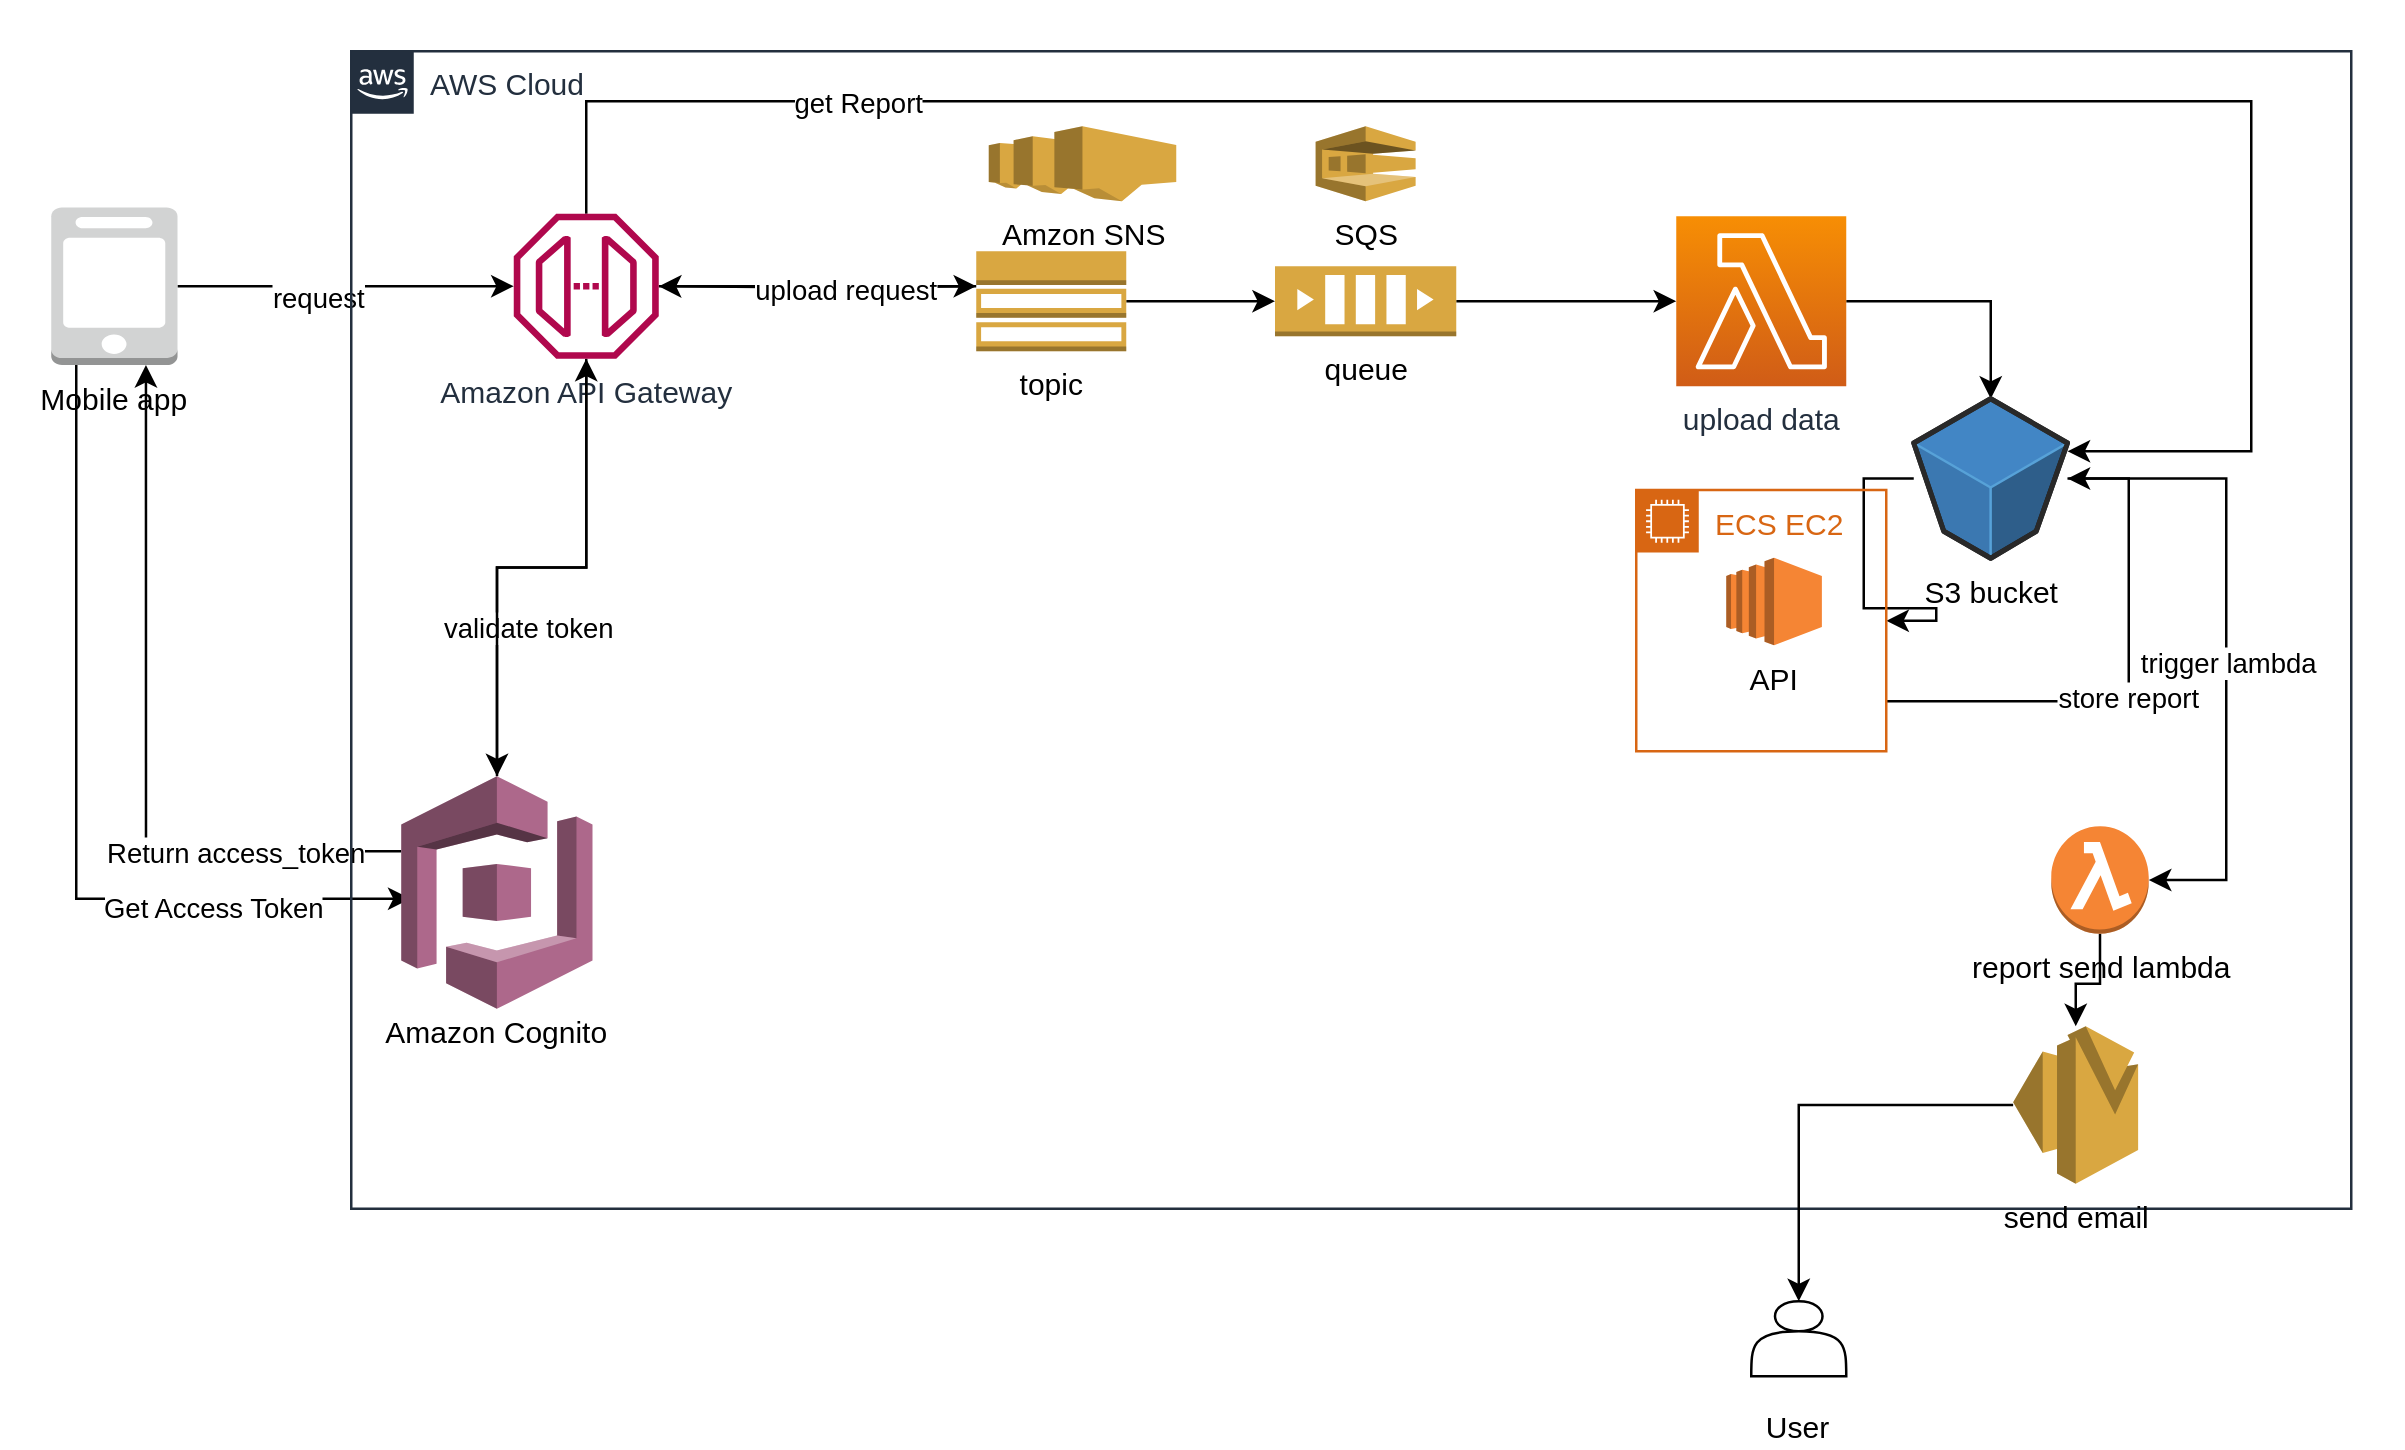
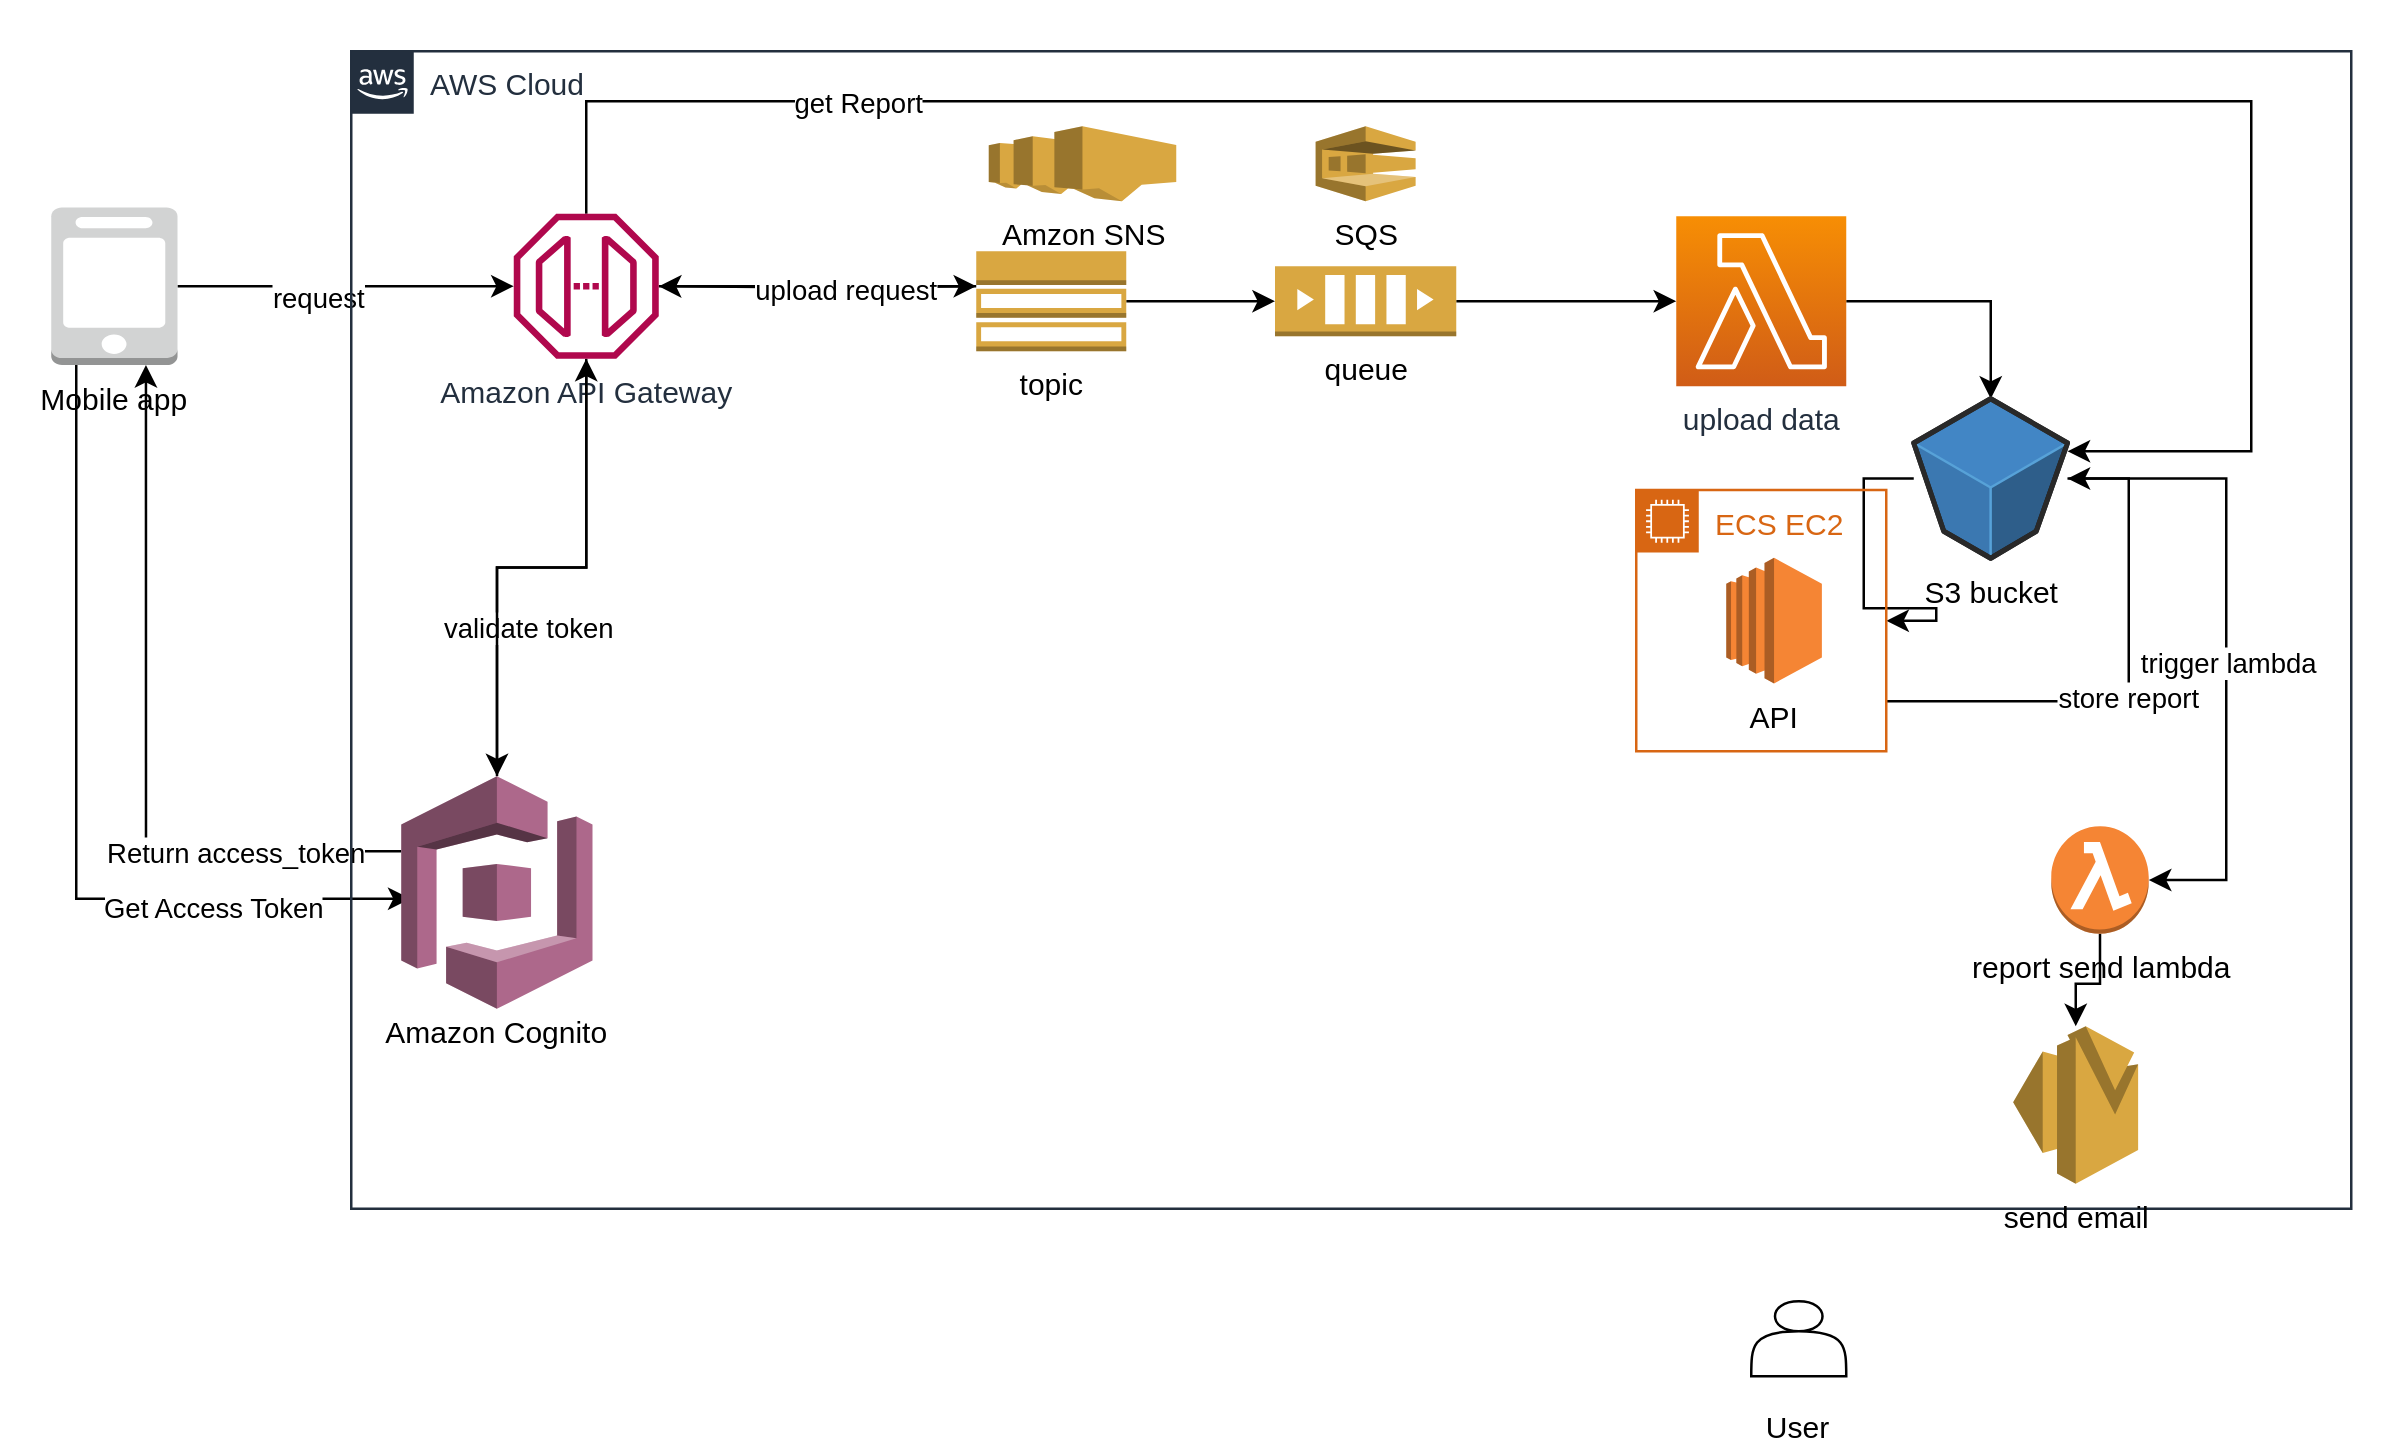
- <mxCell id="34" value="API" style="outlineConnect=0;dashed=0;verticalLabelPosition=bottom;verticalAlign=top;align=center;html=1;shape=mxgraph.aws3.ec2;fillColor=#F58534;gradientColor=none;" vertex="1" parent="33"><mxGeometry x="36" y="27.1" width="38.25" height="35" as="geometry" /></mxCell>
+ <mxCell id="34" value="API" style="outlineConnect=0;dashed=0;verticalLabelPosition=bottom;verticalAlign=top;align=center;html=1;shape=mxgraph.aws3.ec2;fillColor=#F58534;gradientColor=none;" vertex="1" parent="33"><mxGeometry x="36" y="27.1" width="38.25" height="50.3" as="geometry" /></mxCell>
- <mxCell id="41" style="edgeStyle=orthogonalEdgeStyle;rounded=0;orthogonalLoop=1;jettySize=auto;html=1;entryX=0.5;entryY=0;entryDx=0;entryDy=0;" edge="1" parent="1" source="39" target="40"><mxGeometry relative="1" as="geometry" /></mxCell>
